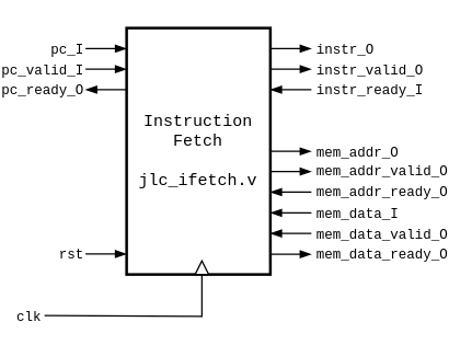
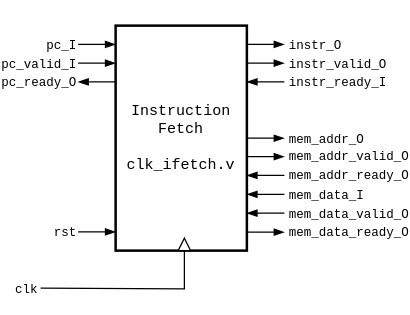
- <mxCell id="2" value="Instruction Fetch&lt;div&gt;&lt;br&gt;&lt;div&gt;jlc_ifetch.v&lt;/div&gt;&lt;/div&gt;" style="rounded=0;whiteSpace=wrap;html=1;fontFamily=Courier New;strokeWidth=2;fillStyle=solid;" vertex="1" parent="1"><mxGeometry x="80" y="20" width="105" height="180" as="geometry" /></mxCell>
+ <mxCell id="2" value="Instruction Fetch&lt;div&gt;&lt;br&gt;&lt;div&gt;clk_ifetch.v&lt;/div&gt;&lt;/div&gt;" style="rounded=0;whiteSpace=wrap;html=1;fontFamily=Courier New;strokeWidth=2;fillStyle=solid;" vertex="1" parent="1"><mxGeometry x="80" y="20" width="105" height="180" as="geometry" /></mxCell>
